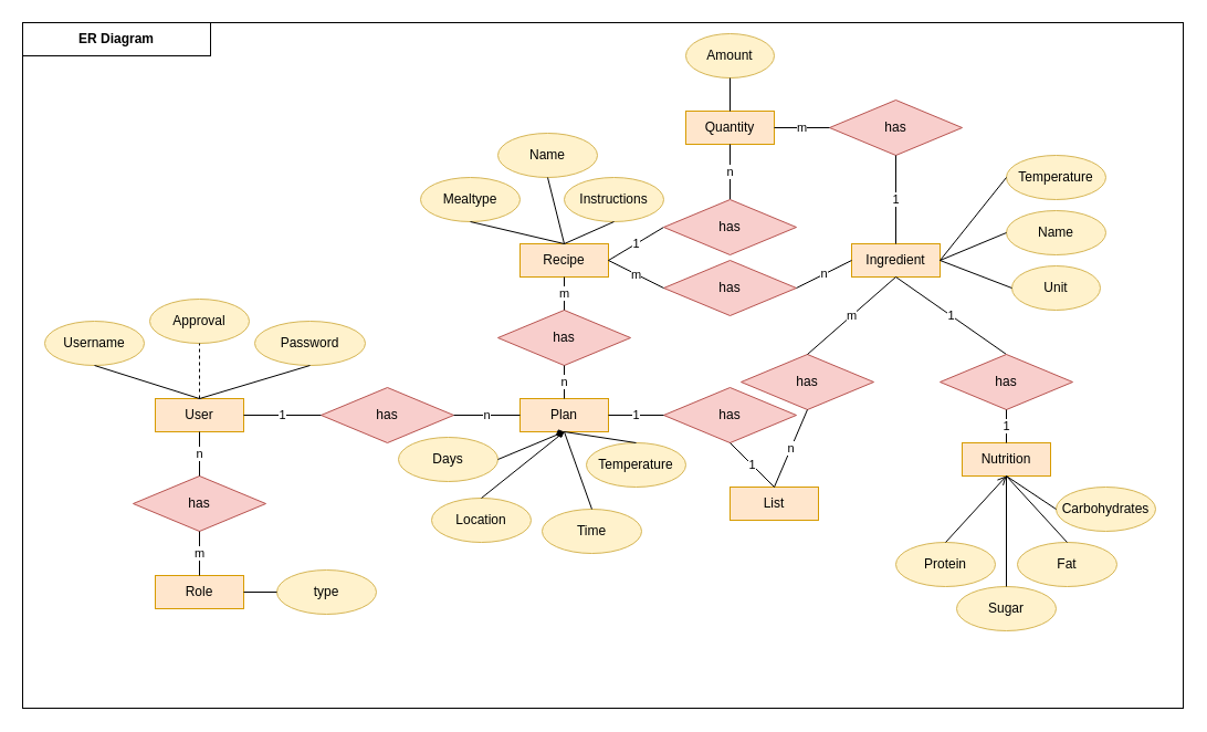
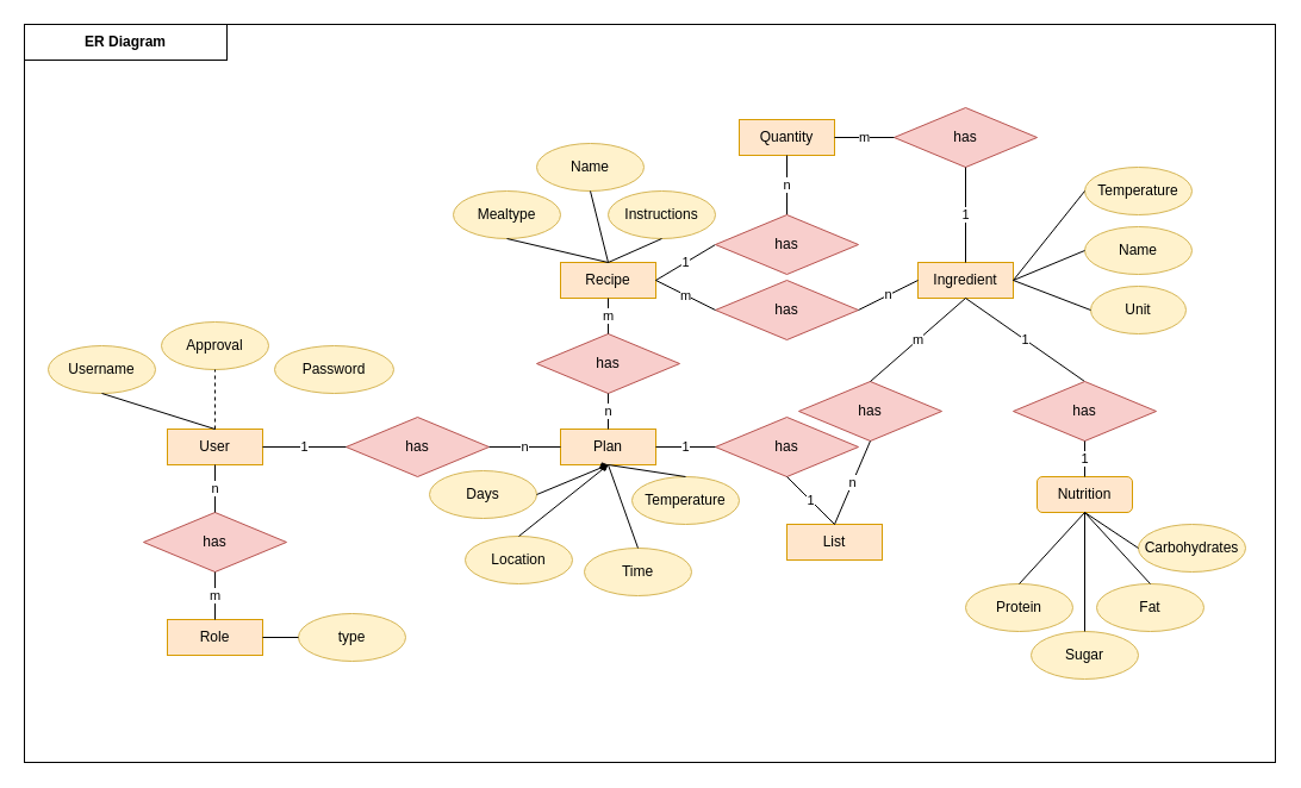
- <mxCell id="22" value="Amount" style="ellipse;whiteSpace=wrap;html=1;fillColor=#fff2cc;strokeColor=#d6b656;" vertex="1" parent="1"><mxGeometry x="620" y="30" width="80" height="40" as="geometry" /></mxCell>
- <mxCell id="30" value="" style="endArrow=none;html=1;rounded=0;entryX=0.5;entryY=1;entryDx=0;entryDy=0;exitX=0.5;exitY=0;exitDx=0;exitDy=0;" edge="1" parent="1" source="17" target="22"><mxGeometry width="50" height="50" relative="1" as="geometry"><mxPoint x="360" y="500" as="sourcePoint" /><mxPoint x="410" y="450" as="targetPoint" /></mxGeometry></mxCell>
- <mxCell id="9" value="" style="endArrow=none;html=1;rounded=0;entryX=0.5;entryY=1;entryDx=0;entryDy=0;exitX=0.5;exitY=0;exitDx=0;exitDy=0;" edge="1" parent="1" source="4" target="6"><mxGeometry width="50" height="50" relative="1" as="geometry"><mxPoint x="410" y="710" as="sourcePoint" /><mxPoint x="460" y="660" as="targetPoint" /></mxGeometry></mxCell>
- <mxCell id="32" value="Nutrition" style="rounded=0;whiteSpace=wrap;html=1;fillColor=#ffe6cc;strokeColor=#d79b00;" vertex="1" parent="1"><mxGeometry x="870" y="400" width="80" height="30" as="geometry" /></mxCell>
+ <mxCell id="32" value="Nutrition" style="whiteSpace=wrap;html=1;fillColor=#ffe6cc;strokeColor=#d79b00;rounded=1;" vertex="1" parent="1"><mxGeometry x="870" y="400" width="80" height="30" as="geometry" /></mxCell>
- <mxCell id="41" value="" style="endArrow=open;html=1;rounded=0;entryX=0.5;entryY=1;entryDx=0;entryDy=0;exitX=0.5;exitY=0;exitDx=0;exitDy=0;" edge="1" parent="1" source="35" target="32"><mxGeometry width="50" height="50" relative="1" as="geometry"><mxPoint x="360" y="500" as="sourcePoint" /><mxPoint x="410" y="450" as="targetPoint" /></mxGeometry></mxCell>
+ <mxCell id="41" value="" style="endArrow=none;html=1;rounded=0;entryX=0.5;entryY=1;entryDx=0;entryDy=0;exitX=0.5;exitY=0;exitDx=0;exitDy=0;" edge="1" parent="1" source="35" target="32"><mxGeometry width="50" height="50" relative="1" as="geometry"><mxPoint x="360" y="500" as="sourcePoint" /><mxPoint x="410" y="450" as="targetPoint" /></mxGeometry></mxCell>
